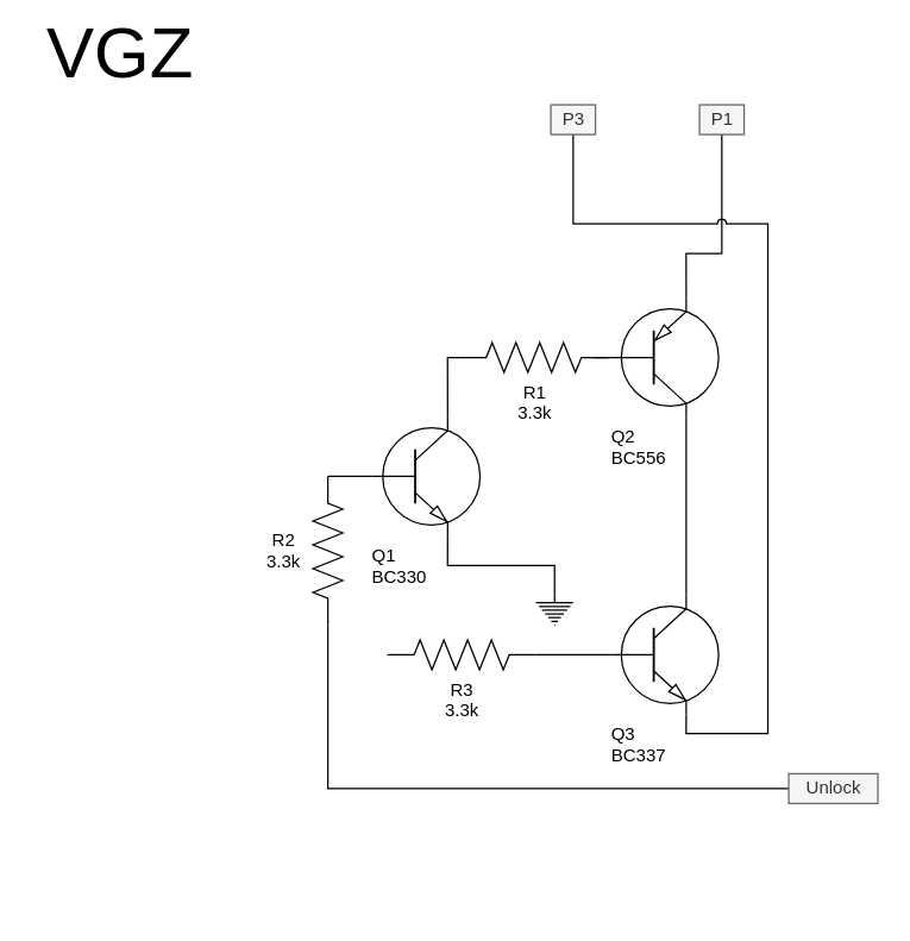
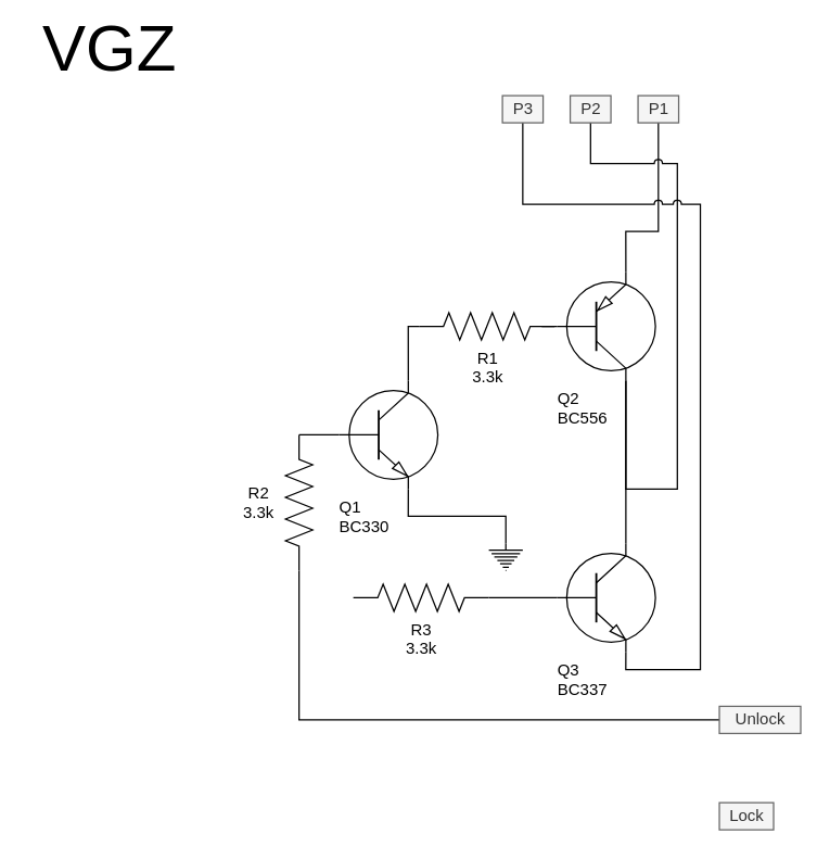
+ <mxCell id="22" value="&lt;div&gt;P2&lt;/div&gt;" style="text;html=1;align=center;verticalAlign=middle;resizable=0;points=[];autosize=1;labelBackgroundColor=none;fillColor=#f5f5f5;strokeColor=#666666;fontColor=#333333;" parent="1" vertex="1"><mxGeometry x="420" y="70" width="30" height="20" as="geometry" /></mxCell>
+ <mxCell id="5" style="edgeStyle=orthogonalEdgeStyle;rounded=0;jumpStyle=arc;orthogonalLoop=1;jettySize=auto;html=1;exitX=0.7;exitY=1;exitDx=0;exitDy=0;exitPerimeter=0;endArrow=none;endFill=0;strokeColor=#000000;fontColor=#000000;labelBackgroundColor=none;" parent="1" source="4" target="22" edge="1"><mxGeometry relative="1" as="geometry"><Array as="points"><mxPoint x="461" y="360" /><mxPoint x="499" y="360" /><mxPoint x="499" y="120" /><mxPoint x="435" y="120" /></Array></mxGeometry></mxCell>
+ <mxCell id="20" value="Lock" style="text;html=1;align=center;verticalAlign=middle;resizable=0;points=[];autosize=1;labelBackgroundColor=none;fillColor=#f5f5f5;strokeColor=#666666;fontColor=#333333;" parent="1" vertex="1"><mxGeometry x="530" y="591" width="40" height="20" as="geometry" /></mxCell>
